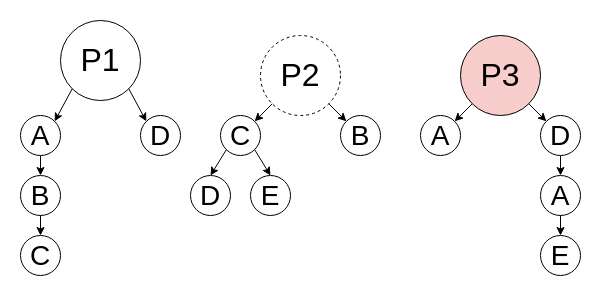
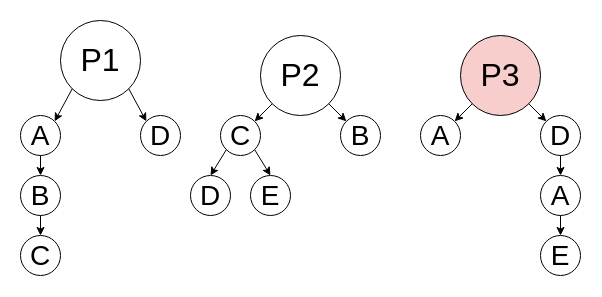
- <mxCell id="3" value="&lt;font style=&quot;font-size: 32px&quot;&gt;P2&lt;/font&gt;" style="ellipse;whiteSpace=wrap;html=1;aspect=fixed;dashed=1;" vertex="1" parent="1"><mxGeometry x="260" y="35" width="80" height="80" as="geometry" /></mxCell>
+ <mxCell id="3" value="&lt;font style=&quot;font-size: 32px&quot;&gt;P2&lt;/font&gt;" style="ellipse;whiteSpace=wrap;html=1;aspect=fixed;" vertex="1" parent="1"><mxGeometry x="260" y="35" width="80" height="80" as="geometry" /></mxCell>
